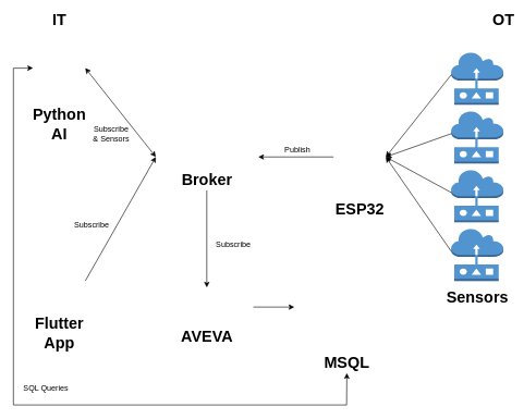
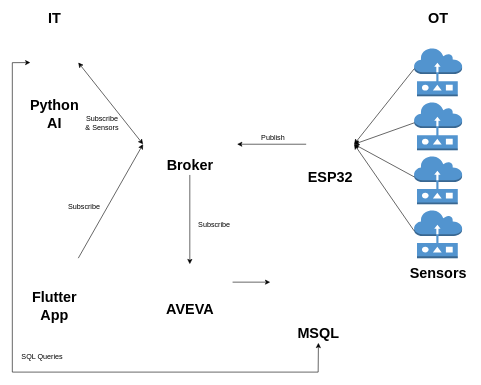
- <mxCell id="33" value="OT" style="text;strokeColor=none;fillColor=none;html=1;fontSize=24;fontStyle=1;verticalAlign=middle;align=center;" parent="1" vertex="1"><mxGeometry x="755" y="20" width="30" height="20" as="geometry" /></mxCell>
+ <mxCell id="33" value="OT" style="text;strokeColor=none;fillColor=none;html=1;fontSize=24;fontStyle=1;verticalAlign=middle;align=center;" parent="1" vertex="1"><mxGeometry x="715" y="20" width="30" height="20" as="geometry" /></mxCell>
- <mxCell id="19" value="ESP32" style="text;strokeColor=none;fillColor=none;html=1;fontSize=24;fontStyle=1;verticalAlign=middle;align=center;" parent="1" vertex="1"><mxGeometry x="500" y="305" width="100" height="31.25" as="geometry" /></mxCell>
+ <mxCell id="19" value="ESP32" style="text;strokeColor=none;fillColor=none;html=1;fontSize=24;fontStyle=1;verticalAlign=middle;align=center;" parent="1" vertex="1"><mxGeometry x="500" y="280" width="100" height="31.25" as="geometry" /></mxCell>
